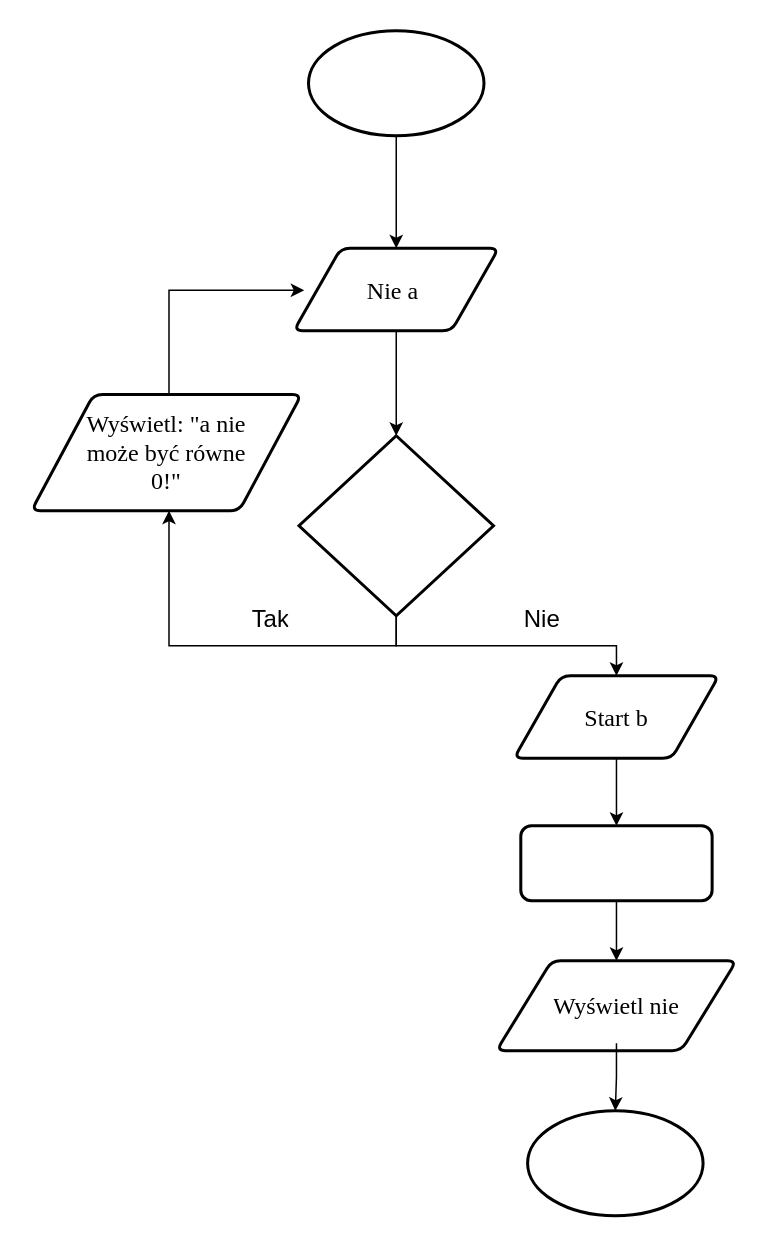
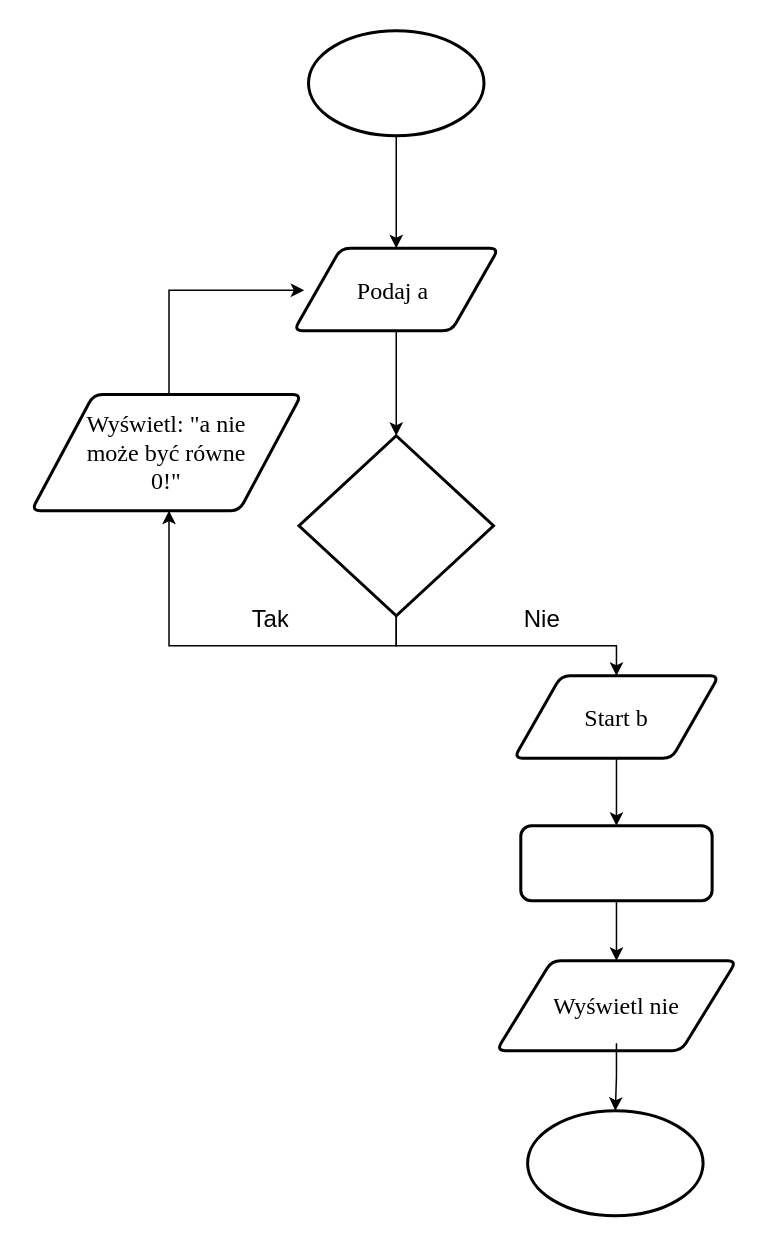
- <mxCell id="9" value="&lt;font style=&quot;font-size: 16px;&quot; face=&quot;Montserrat&quot;&gt;Nie a&lt;/font&gt;" style="text;html=1;strokeColor=none;fillColor=none;align=center;verticalAlign=middle;whiteSpace=wrap;overflow=hidden;" vertex="1" parent="1"><mxGeometry x="202.14" y="180" width="118.5" height="25" as="geometry" /></mxCell>
+ <mxCell id="9" value="&lt;font style=&quot;font-size: 16px;&quot; face=&quot;Montserrat&quot;&gt;Podaj a&lt;/font&gt;" style="text;html=1;strokeColor=none;fillColor=none;align=center;verticalAlign=middle;whiteSpace=wrap;overflow=hidden;" vertex="1" parent="1"><mxGeometry x="202.14" y="180" width="118.5" height="25" as="geometry" /></mxCell>
